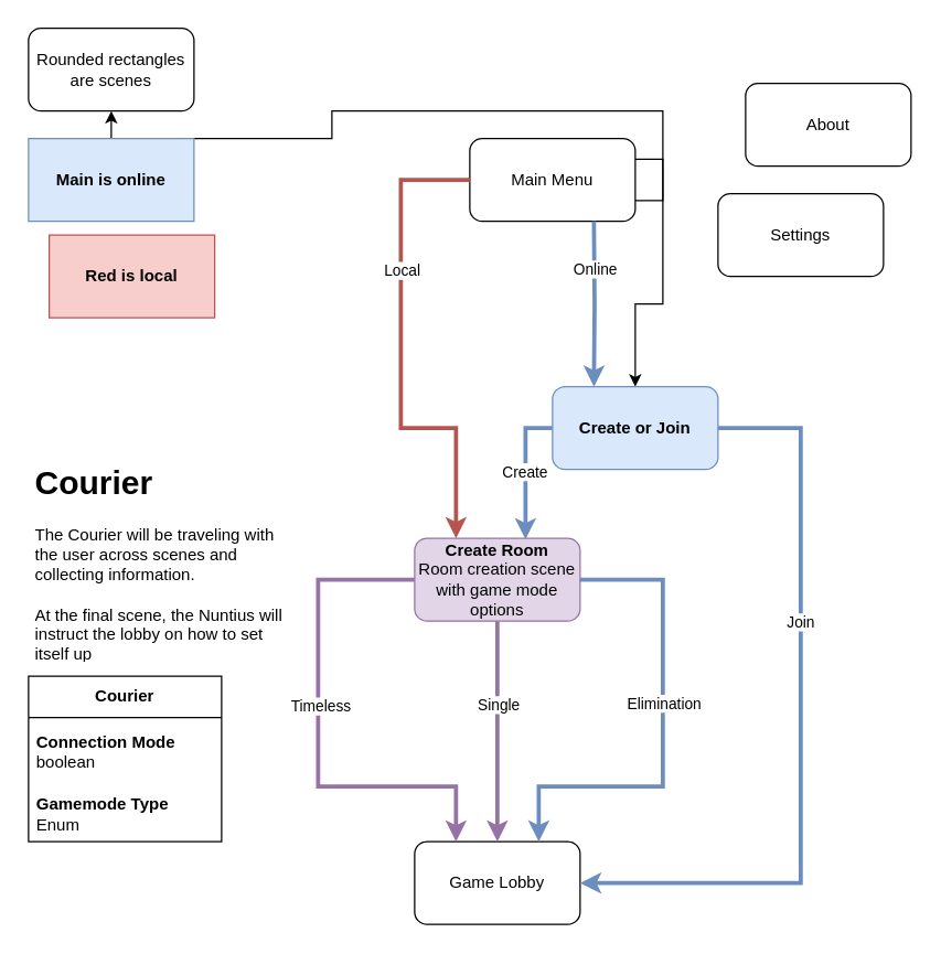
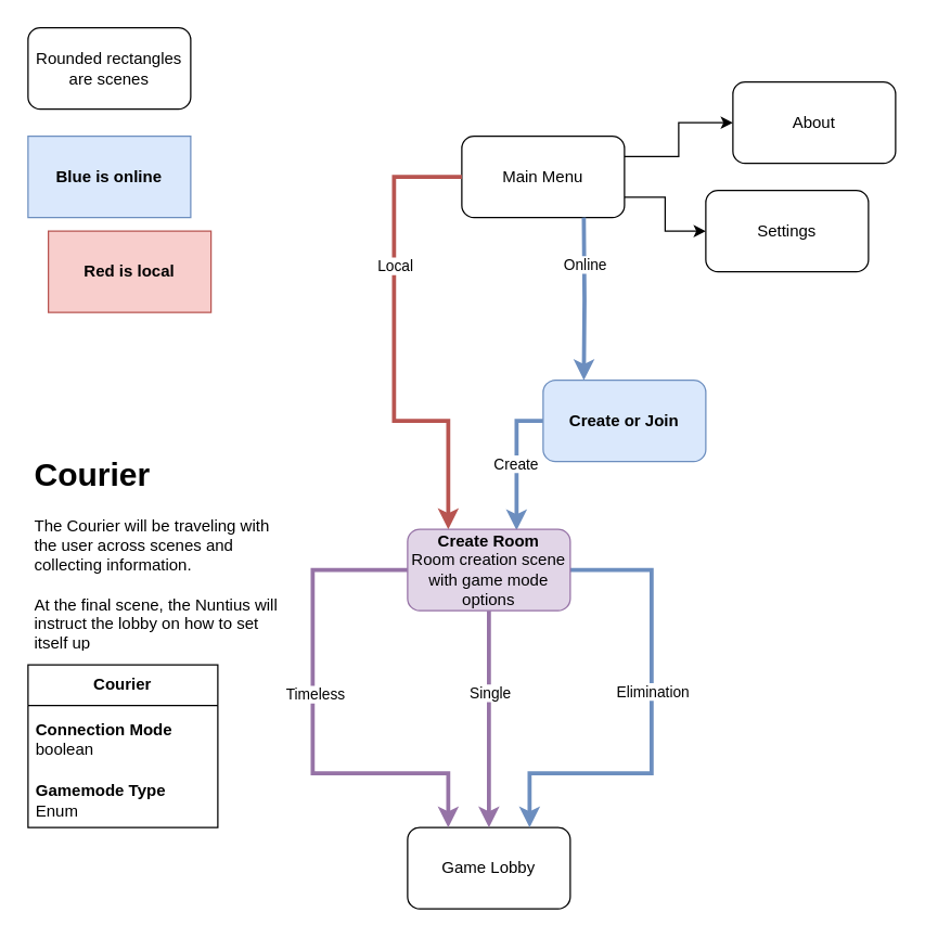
- <mxCell id="3" style="edgeStyle=orthogonalEdgeStyle;rounded=0;orthogonalLoop=1;jettySize=auto;html=1;exitX=1;exitY=0.75;exitDx=0;exitDy=0;" edge="1" parent="1" source="4" target="30"><mxGeometry relative="1" as="geometry" /></mxCell>
+ <mxCell id="3" style="edgeStyle=orthogonalEdgeStyle;rounded=0;orthogonalLoop=1;jettySize=auto;html=1;exitX=1;exitY=0.75;exitDx=0;exitDy=0;entryX=0;entryY=0.5;entryDx=0;entryDy=0;" edge="1" parent="1" source="4" target="9"><mxGeometry relative="1" as="geometry" /></mxCell>
- <mxCell id="28" value="&lt;h4&gt;Main is online&lt;/h4&gt;" style="rounded=0;whiteSpace=wrap;html=1;fillColor=#dae8fc;strokeColor=#6c8ebf;align=center;" parent="1" vertex="1"><mxGeometry x="20" y="100" width="120" height="60" as="geometry" /></mxCell>
+ <mxCell id="28" value="&lt;h4&gt;Blue is online&lt;/h4&gt;" style="rounded=0;whiteSpace=wrap;html=1;fillColor=#dae8fc;strokeColor=#6c8ebf;align=center;" parent="1" vertex="1"><mxGeometry x="20" y="100" width="120" height="60" as="geometry" /></mxCell>
- <mxCell id="2" style="edgeStyle=orthogonalEdgeStyle;rounded=0;orthogonalLoop=1;jettySize=auto;html=1;exitX=1;exitY=0.25;exitDx=0;exitDy=0;" edge="1" parent="1" source="4" target="20"><mxGeometry relative="1" as="geometry" /></mxCell>
+ <mxCell id="2" style="edgeStyle=orthogonalEdgeStyle;rounded=0;orthogonalLoop=1;jettySize=auto;html=1;exitX=1;exitY=0.25;exitDx=0;exitDy=0;entryX=0;entryY=0.5;entryDx=0;entryDy=0;" edge="1" parent="1" source="4" target="10"><mxGeometry relative="1" as="geometry" /></mxCell>
- <mxCell id="16" style="edgeStyle=orthogonalEdgeStyle;rounded=0;orthogonalLoop=1;jettySize=auto;html=1;exitX=1;exitY=0.5;exitDx=0;exitDy=0;fillColor=#dae8fc;strokeColor=#6c8ebf;strokeWidth=3;entryX=1;entryY=0.5;entryDx=0;entryDy=0;" parent="1" source="20" target="11" edge="1"><mxGeometry relative="1" as="geometry"><mxPoint x="730" y="620" as="targetPoint" /><Array as="points"><mxPoint x="580" y="310" /><mxPoint x="580" y="640" /></Array></mxGeometry></mxCell>
- <mxCell id="17" value="Join" style="edgeLabel;html=1;align=center;verticalAlign=middle;resizable=0;points=[];" vertex="1" connectable="0" parent="16"><mxGeometry x="-0.273" y="-1" relative="1" as="geometry"><mxPoint as="offset" /></mxGeometry></mxCell>
